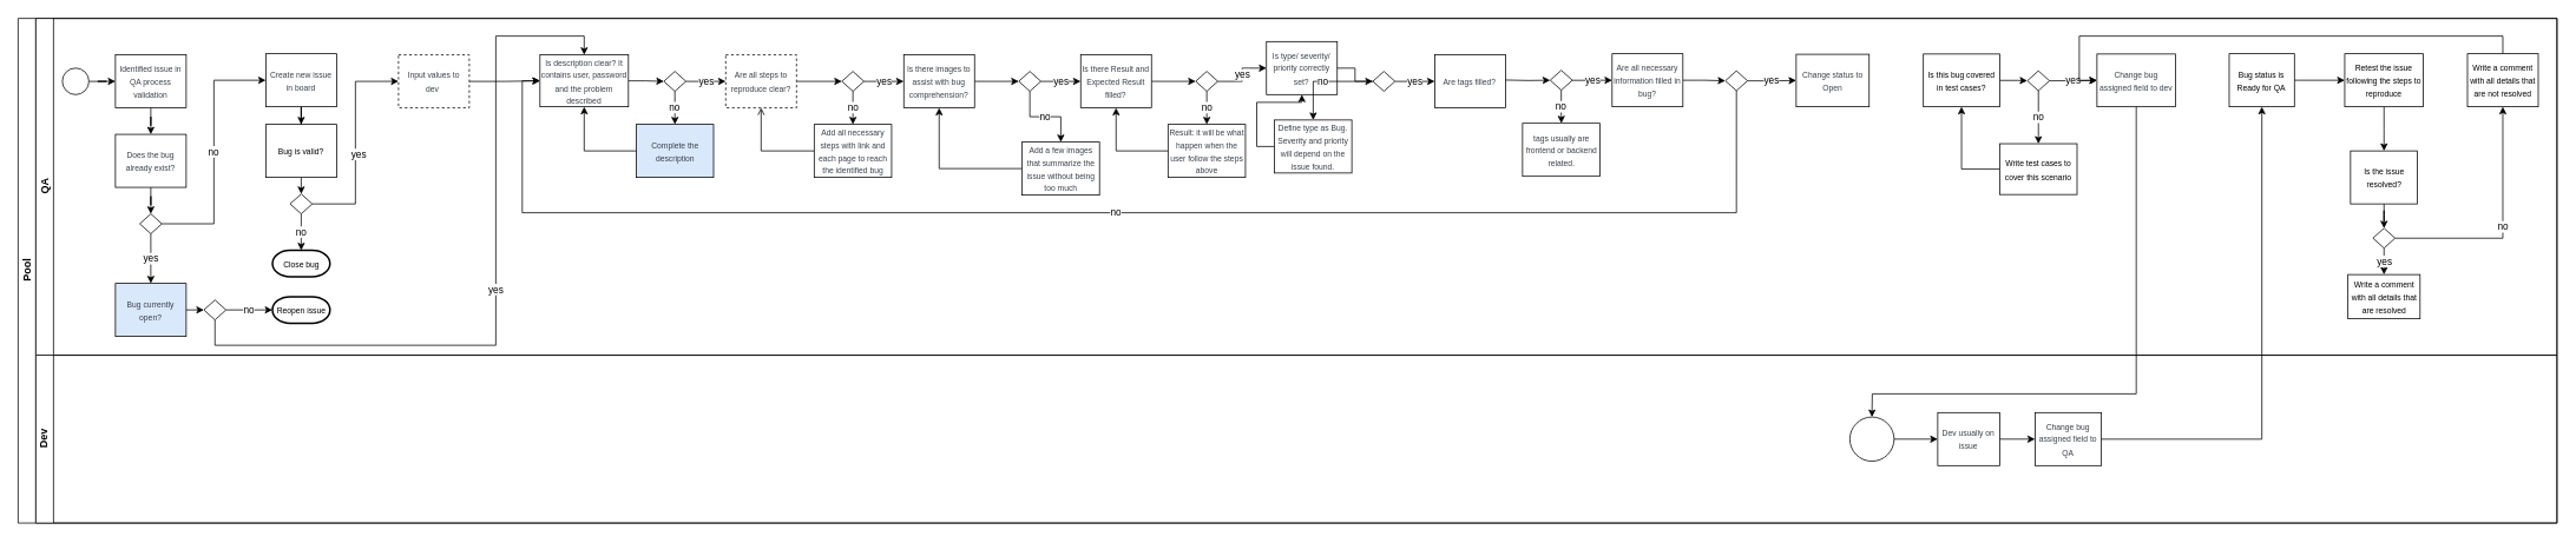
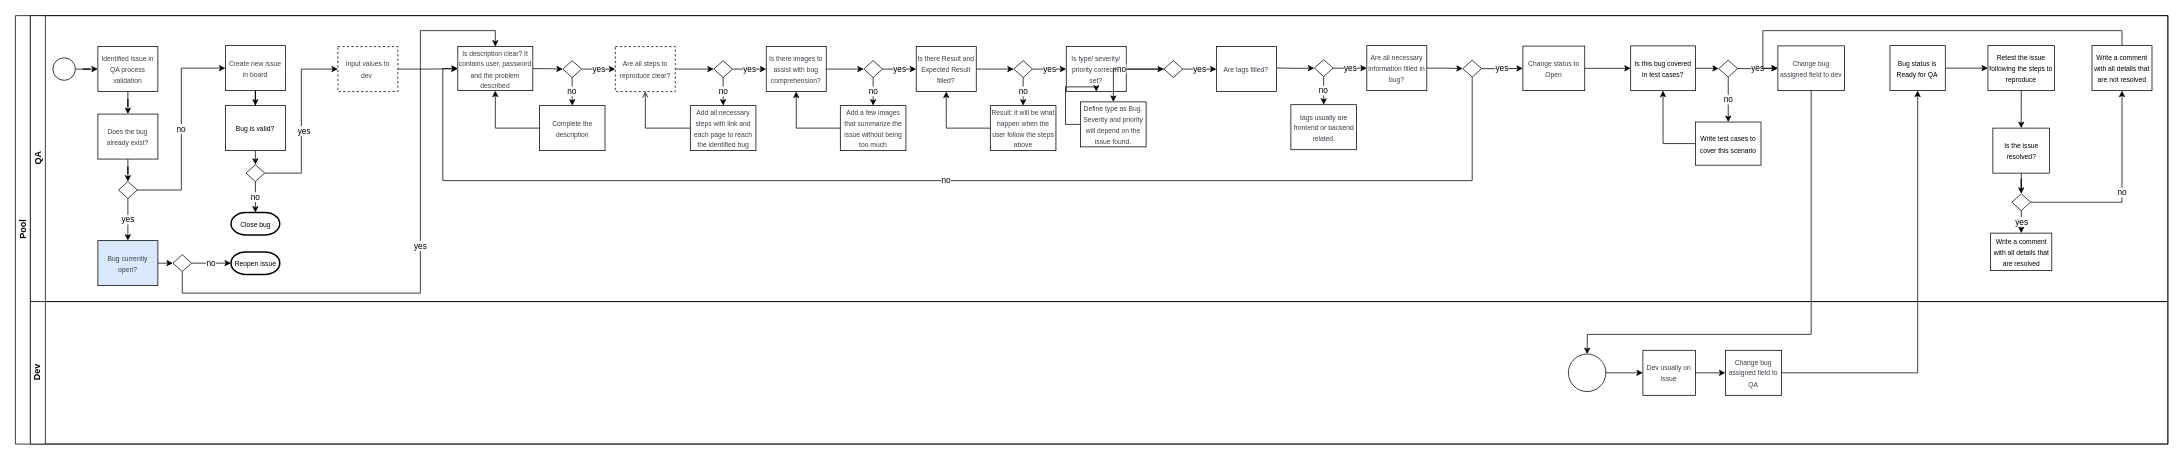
- <mxCell id="40" value="&lt;span data-lucid-content=&quot;{&amp;quot;t&amp;quot;:&amp;quot;Is type/ severity/ priority correctly set?&amp;quot;,&amp;quot;m&amp;quot;:[{&amp;quot;s&amp;quot;:0,&amp;quot;n&amp;quot;:&amp;quot;s&amp;quot;,&amp;quot;v&amp;quot;:22.222,&amp;quot;e&amp;quot;:42},{&amp;quot;s&amp;quot;:0,&amp;quot;n&amp;quot;:&amp;quot;fsp&amp;quot;,&amp;quot;v&amp;quot;:&amp;quot;ss_presetShapeStyle1_textStyle&amp;quot;,&amp;quot;e&amp;quot;:42},{&amp;quot;s&amp;quot;:0,&amp;quot;n&amp;quot;:&amp;quot;fsp2&amp;quot;,&amp;quot;v&amp;quot;:&amp;quot;ss_presetShapeStyle1_textStyle&amp;quot;,&amp;quot;e&amp;quot;:42}]}&quot; data-lucid-type=&quot;application/vnd.lucid.text&quot;&gt;&lt;span style=&quot;color: rgb(58, 65, 74);&quot;&gt;&lt;font style=&quot;font-size: 9px;&quot;&gt;Is type/ severity/ priority correctly set?&lt;/font&gt;&lt;/span&gt;&lt;/span&gt;" style="whiteSpace=wrap;html=1;fontColor=#000000;rounded=0;" vertex="1" parent="3"><mxGeometry x="1391.17" y="26.25" width="80" height="60" as="geometry" /></mxCell>
+ <mxCell id="40" value="&lt;span data-lucid-content=&quot;{&amp;quot;t&amp;quot;:&amp;quot;Is type/ severity/ priority correctly set?&amp;quot;,&amp;quot;m&amp;quot;:[{&amp;quot;s&amp;quot;:0,&amp;quot;n&amp;quot;:&amp;quot;s&amp;quot;,&amp;quot;v&amp;quot;:22.222,&amp;quot;e&amp;quot;:42},{&amp;quot;s&amp;quot;:0,&amp;quot;n&amp;quot;:&amp;quot;fsp&amp;quot;,&amp;quot;v&amp;quot;:&amp;quot;ss_presetShapeStyle1_textStyle&amp;quot;,&amp;quot;e&amp;quot;:42},{&amp;quot;s&amp;quot;:0,&amp;quot;n&amp;quot;:&amp;quot;fsp2&amp;quot;,&amp;quot;v&amp;quot;:&amp;quot;ss_presetShapeStyle1_textStyle&amp;quot;,&amp;quot;e&amp;quot;:42}]}&quot; data-lucid-type=&quot;application/vnd.lucid.text&quot;&gt;&lt;span style=&quot;color: rgb(58, 65, 74);&quot;&gt;&lt;font style=&quot;font-size: 9px;&quot;&gt;Is type/ severity/ priority correctly set?&lt;/font&gt;&lt;/span&gt;&lt;/span&gt;" style="whiteSpace=wrap;html=1;fontColor=#000000;rounded=0;" vertex="1" parent="3"><mxGeometry x="1381.17" y="41.25" width="80" height="60" as="geometry" /></mxCell>
+ <mxCell id="61" value="" style="edgeStyle=orthogonalEdgeStyle;rounded=0;orthogonalLoop=1;jettySize=auto;html=1;" edge="1" parent="3" source="62" target="95"><mxGeometry relative="1" as="geometry" /></mxCell>
- <mxCell id="21" value="&lt;span data-lucid-content=&quot;{&amp;quot;t&amp;quot;:&amp;quot;Complete the description&amp;quot;,&amp;quot;m&amp;quot;:[{&amp;quot;s&amp;quot;:0,&amp;quot;n&amp;quot;:&amp;quot;s&amp;quot;,&amp;quot;v&amp;quot;:22.222,&amp;quot;e&amp;quot;:24},{&amp;quot;s&amp;quot;:0,&amp;quot;n&amp;quot;:&amp;quot;fsp&amp;quot;,&amp;quot;v&amp;quot;:&amp;quot;ss_presetShapeStyle1_textStyle&amp;quot;,&amp;quot;e&amp;quot;:24},{&amp;quot;s&amp;quot;:0,&amp;quot;n&amp;quot;:&amp;quot;fsp2&amp;quot;,&amp;quot;v&amp;quot;:&amp;quot;ss_presetShapeStyle1_textStyle&amp;quot;,&amp;quot;e&amp;quot;:24}]}&quot; data-lucid-type=&quot;application/vnd.lucid.text&quot;&gt;&lt;span style=&quot;color: rgb(58, 65, 74);&quot;&gt;&lt;font style=&quot;font-size: 9px;&quot;&gt;Complete the description&lt;/font&gt;&lt;/span&gt;&lt;/span&gt;" style="whiteSpace=wrap;html=1;fontColor=#000000;rounded=0;fillColor=#dae8fc;" vertex="1" parent="3"><mxGeometry x="678.67" y="120" width="87.5" height="60" as="geometry" /></mxCell>
+ <mxCell id="21" value="&lt;span data-lucid-content=&quot;{&amp;quot;t&amp;quot;:&amp;quot;Complete the description&amp;quot;,&amp;quot;m&amp;quot;:[{&amp;quot;s&amp;quot;:0,&amp;quot;n&amp;quot;:&amp;quot;s&amp;quot;,&amp;quot;v&amp;quot;:22.222,&amp;quot;e&amp;quot;:24},{&amp;quot;s&amp;quot;:0,&amp;quot;n&amp;quot;:&amp;quot;fsp&amp;quot;,&amp;quot;v&amp;quot;:&amp;quot;ss_presetShapeStyle1_textStyle&amp;quot;,&amp;quot;e&amp;quot;:24},{&amp;quot;s&amp;quot;:0,&amp;quot;n&amp;quot;:&amp;quot;fsp2&amp;quot;,&amp;quot;v&amp;quot;:&amp;quot;ss_presetShapeStyle1_textStyle&amp;quot;,&amp;quot;e&amp;quot;:24}]}&quot; data-lucid-type=&quot;application/vnd.lucid.text&quot;&gt;&lt;span style=&quot;color: rgb(58, 65, 74);&quot;&gt;&lt;font style=&quot;font-size: 9px;&quot;&gt;Complete the description&lt;/font&gt;&lt;/span&gt;&lt;/span&gt;" style="whiteSpace=wrap;html=1;fontColor=#000000;rounded=0;" vertex="1" parent="3"><mxGeometry x="678.67" y="120" width="87.5" height="60" as="geometry" /></mxCell>
- <mxCell id="36" value="&lt;span data-lucid-content=&quot;{&amp;quot;t&amp;quot;:&amp;quot;Add a few images that summarize the issue without being too much&amp;quot;,&amp;quot;m&amp;quot;:[{&amp;quot;s&amp;quot;:0,&amp;quot;n&amp;quot;:&amp;quot;s&amp;quot;,&amp;quot;v&amp;quot;:22.222,&amp;quot;e&amp;quot;:64},{&amp;quot;s&amp;quot;:0,&amp;quot;n&amp;quot;:&amp;quot;fsp&amp;quot;,&amp;quot;v&amp;quot;:&amp;quot;ss_presetShapeStyle1_textStyle&amp;quot;,&amp;quot;e&amp;quot;:64},{&amp;quot;s&amp;quot;:0,&amp;quot;n&amp;quot;:&amp;quot;fsp2&amp;quot;,&amp;quot;v&amp;quot;:&amp;quot;ss_presetShapeStyle1_textStyle&amp;quot;,&amp;quot;e&amp;quot;:64}]}&quot; data-lucid-type=&quot;application/vnd.lucid.text&quot;&gt;&lt;span style=&quot;color: rgb(58, 65, 74);&quot;&gt;&lt;font style=&quot;font-size: 9px;&quot;&gt;Add a few images that summarize the issue without being too much&lt;/font&gt;&lt;/span&gt;&lt;/span&gt;" style="whiteSpace=wrap;html=1;fontColor=#000000;rounded=0;" vertex="1" parent="3"><mxGeometry x="1114.92" y="140" width="87.5" height="60" as="geometry" /></mxCell>
+ <mxCell id="36" value="&lt;span data-lucid-content=&quot;{&amp;quot;t&amp;quot;:&amp;quot;Add a few images that summarize the issue without being too much&amp;quot;,&amp;quot;m&amp;quot;:[{&amp;quot;s&amp;quot;:0,&amp;quot;n&amp;quot;:&amp;quot;s&amp;quot;,&amp;quot;v&amp;quot;:22.222,&amp;quot;e&amp;quot;:64},{&amp;quot;s&amp;quot;:0,&amp;quot;n&amp;quot;:&amp;quot;fsp&amp;quot;,&amp;quot;v&amp;quot;:&amp;quot;ss_presetShapeStyle1_textStyle&amp;quot;,&amp;quot;e&amp;quot;:64},{&amp;quot;s&amp;quot;:0,&amp;quot;n&amp;quot;:&amp;quot;fsp2&amp;quot;,&amp;quot;v&amp;quot;:&amp;quot;ss_presetShapeStyle1_textStyle&amp;quot;,&amp;quot;e&amp;quot;:64}]}&quot; data-lucid-type=&quot;application/vnd.lucid.text&quot;&gt;&lt;span style=&quot;color: rgb(58, 65, 74);&quot;&gt;&lt;font style=&quot;font-size: 9px;&quot;&gt;Add a few images that summarize the issue without being too much&lt;/font&gt;&lt;/span&gt;&lt;/span&gt;" style="whiteSpace=wrap;html=1;fontColor=#000000;rounded=0;" vertex="1" parent="3"><mxGeometry x="1079.92" y="120" width="87.5" height="60" as="geometry" /></mxCell>
